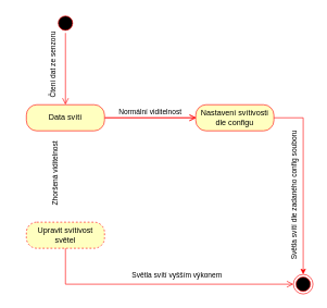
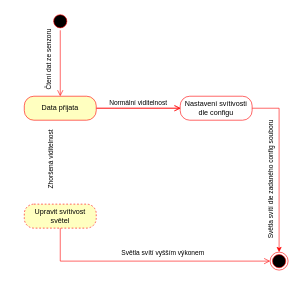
- <mxCell id="6" value="Data svítí" style="rounded=1;whiteSpace=wrap;html=1;arcSize=40;fontColor=#000000;fillColor=#ffffc0;strokeColor=#ff0000;" parent="1" vertex="1"><mxGeometry x="40" y="160" width="120" height="40" as="geometry" /></mxCell>
+ <mxCell id="6" value="Data přijata" style="rounded=1;whiteSpace=wrap;html=1;arcSize=40;fontColor=#000000;fillColor=#ffffc0;strokeColor=#ff0000;" parent="1" vertex="1"><mxGeometry x="40" y="160" width="120" height="40" as="geometry" /></mxCell>
- <mxCell id="11" value="Nastavení svítivosti dle configu" style="rounded=1;whiteSpace=wrap;html=1;arcSize=40;fontColor=#000000;fillColor=#ffffc0;strokeColor=#ff0000;" parent="1" vertex="1"><mxGeometry x="300" y="160" width="120" height="40" as="geometry" /></mxCell>
+ <mxCell id="11" value="Nastavení svítivosti dle configu" style="rounded=1;whiteSpace=wrap;html=1;arcSize=40;fontColor=#000000;fillColor=#ffffff;strokeColor=#ff0000;" parent="1" vertex="1"><mxGeometry x="300" y="160" width="120" height="40" as="geometry" /></mxCell>
